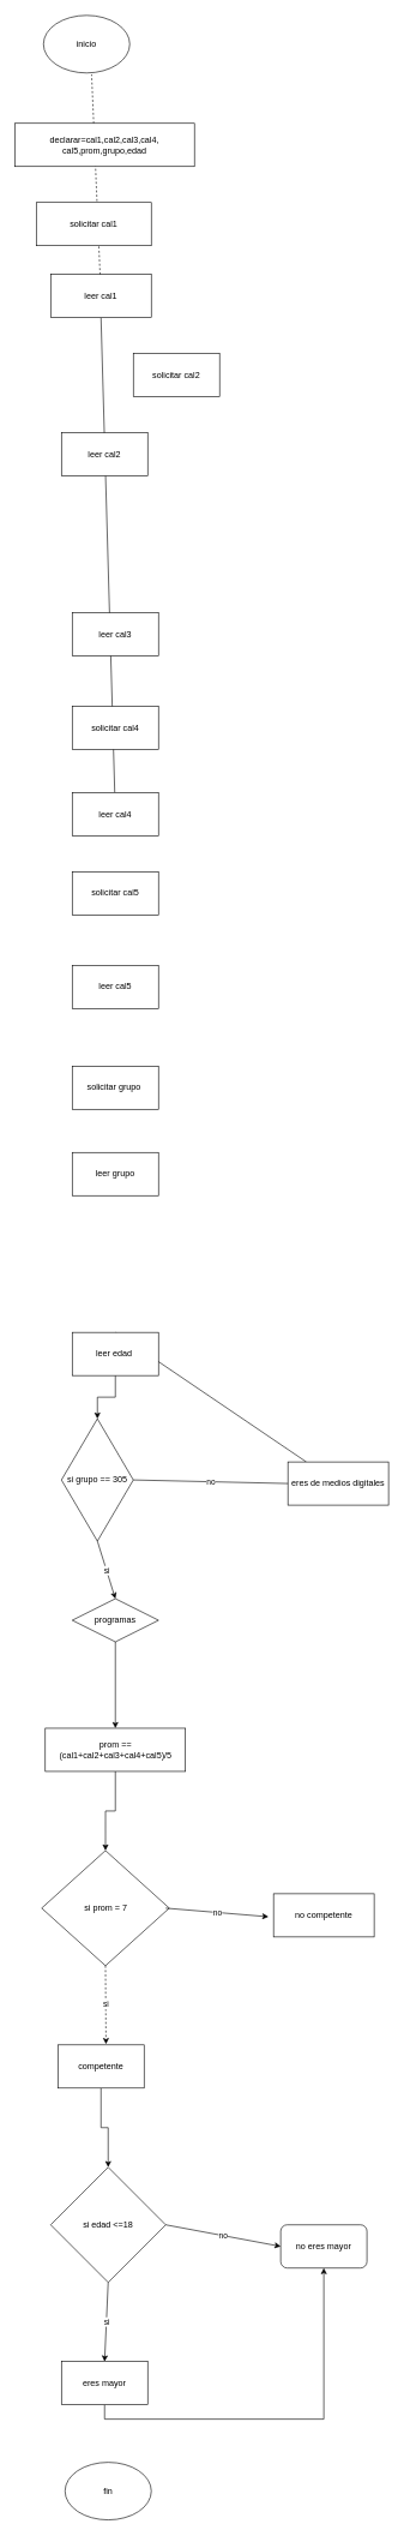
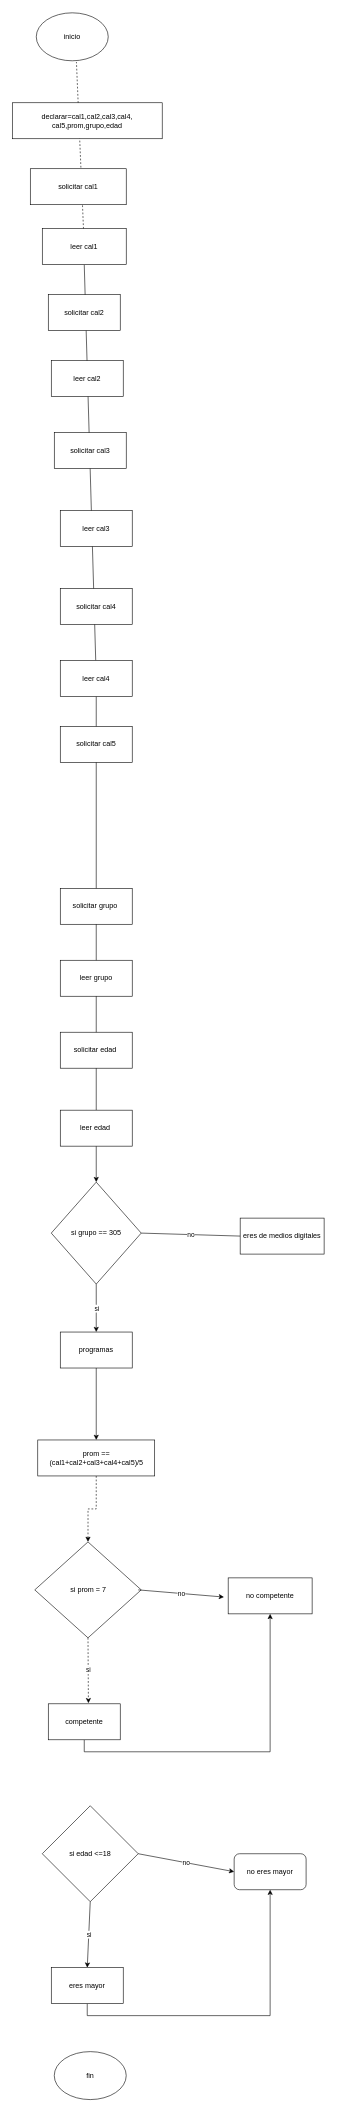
- <mxCell id="8" value="solicitar cal2" style="rounded=0;whiteSpace=wrap;html=1;" vertex="1" parent="1"><mxGeometry x="185" y="490" width="120" height="60" as="geometry" /></mxCell>
+ <mxCell id="8" value="solicitar cal2" style="rounded=0;whiteSpace=wrap;html=1;" vertex="1" parent="1"><mxGeometry x="80" y="490" width="120" height="60" as="geometry" /></mxCell>
+ <mxCell id="11" value="solicitar cal3" style="rounded=0;whiteSpace=wrap;html=1;" vertex="1" parent="1"><mxGeometry x="90" y="720" width="120" height="60" as="geometry" /></mxCell>
- <mxCell id="16" value="leer cal5" style="rounded=0;whiteSpace=wrap;html=1;" vertex="1" parent="1"><mxGeometry x="100" y="1340" width="120" height="60" as="geometry" /></mxCell>
+ <mxCell id="19" value="solicitar edad&amp;nbsp;" style="rounded=0;whiteSpace=wrap;html=1;" vertex="1" parent="1"><mxGeometry x="100" y="1720" width="120" height="60" as="geometry" /></mxCell>
- <mxCell id="2" value="" style="endArrow=none;html=1;rounded=0;exitX=0.5;exitY=0;exitDx=0;exitDy=0;" edge="1" parent="1" source="21" target="25"><mxGeometry width="50" height="50" relative="1" as="geometry"><mxPoint x="110" y="1570" as="sourcePoint" /><mxPoint x="160" y="1520" as="targetPoint" /></mxGeometry></mxCell>
+ <mxCell id="2" value="" style="endArrow=none;html=1;rounded=0;entryX=0.5;entryY=1;entryDx=0;entryDy=0;exitX=0.5;exitY=0;exitDx=0;exitDy=0;" edge="1" parent="1" source="21" target="14"><mxGeometry width="50" height="50" relative="1" as="geometry"><mxPoint x="110" y="1570" as="sourcePoint" /><mxPoint x="160" y="1520" as="targetPoint" /></mxGeometry></mxCell>
- <mxCell id="22" value="si grupo == 305" style="rhombus;whiteSpace=wrap;html=1;" vertex="1" parent="1"><mxGeometry x="85" y="1970" width="100" height="170" as="geometry" /></mxCell>
+ <mxCell id="22" value="si grupo == 305" style="rhombus;whiteSpace=wrap;html=1;" vertex="1" parent="1"><mxGeometry x="85" y="1970" width="150" height="170" as="geometry" /></mxCell>
- <mxCell id="24" value="programas" style="rhombus;whiteSpace=wrap;html=1;" vertex="1" parent="1"><mxGeometry x="100" y="2220" width="120" height="60" as="geometry" /></mxCell>
+ <mxCell id="24" value="programas" style="rounded=0;whiteSpace=wrap;html=1;" vertex="1" parent="1"><mxGeometry x="100" y="2220" width="120" height="60" as="geometry" /></mxCell>
- <mxCell id="30" style="edgeStyle=orthogonalEdgeStyle;rounded=0;orthogonalLoop=1;jettySize=auto;html=1;exitX=0.5;exitY=1;exitDx=0;exitDy=0;entryX=0.5;entryY=0;entryDx=0;entryDy=0;" edge="1" parent="1" source="31" target="32"><mxGeometry relative="1" as="geometry" /></mxCell>
+ <mxCell id="30" style="edgeStyle=orthogonalEdgeStyle;rounded=0;orthogonalLoop=1;jettySize=auto;html=1;exitX=0.5;exitY=1;exitDx=0;exitDy=0;entryX=0.5;entryY=0;entryDx=0;entryDy=0;dashed=1;" edge="1" parent="1" source="31" target="32"><mxGeometry relative="1" as="geometry" /></mxCell>
- <mxCell id="34" style="edgeStyle=orthogonalEdgeStyle;rounded=0;orthogonalLoop=1;jettySize=auto;html=1;exitX=0.5;exitY=1;exitDx=0;exitDy=0;" edge="1" parent="1" source="35" target="40"><mxGeometry relative="1" as="geometry" /></mxCell>
+ <mxCell id="34" style="edgeStyle=orthogonalEdgeStyle;rounded=0;orthogonalLoop=1;jettySize=auto;html=1;exitX=0.5;exitY=1;exitDx=0;exitDy=0;" edge="1" parent="1" source="35" target="33"><mxGeometry relative="1" as="geometry" /></mxCell>
